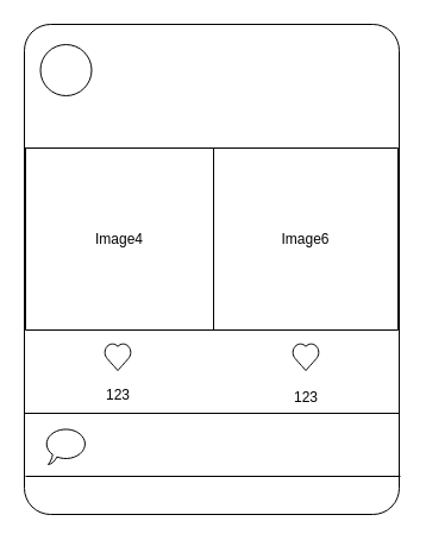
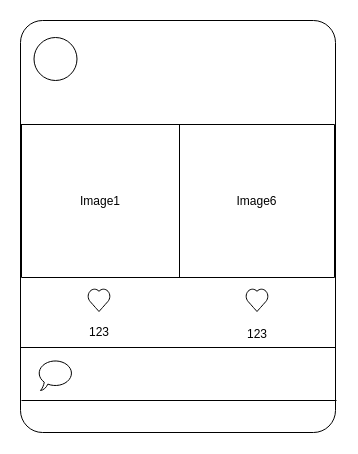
- <mxCell id="5" value="Image4" style="shape=partialRectangle;html=1;whiteSpace=wrap;connectable=0;strokeColor=inherit;overflow=hidden;fillColor=none;top=0;left=0;bottom=0;right=0;pointerEvents=1;" parent="4" vertex="1"><mxGeometry width="158" height="153" as="geometry"><mxRectangle width="158" height="153" as="alternateBounds" /></mxGeometry></mxCell>
+ <mxCell id="5" value="Image1" style="shape=partialRectangle;html=1;whiteSpace=wrap;connectable=0;strokeColor=inherit;overflow=hidden;fillColor=none;top=0;left=0;bottom=0;right=0;pointerEvents=1;" parent="4" vertex="1"><mxGeometry width="158" height="153" as="geometry"><mxRectangle width="158" height="153" as="alternateBounds" /></mxGeometry></mxCell>
